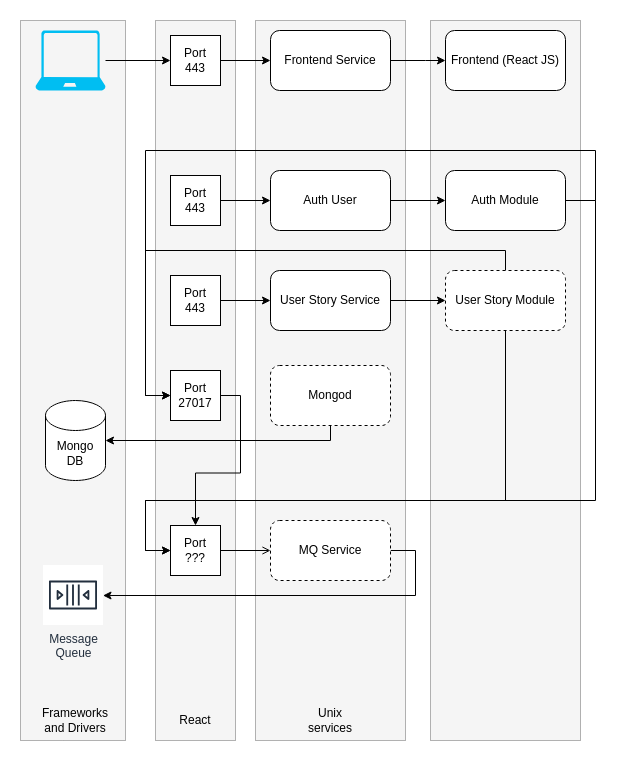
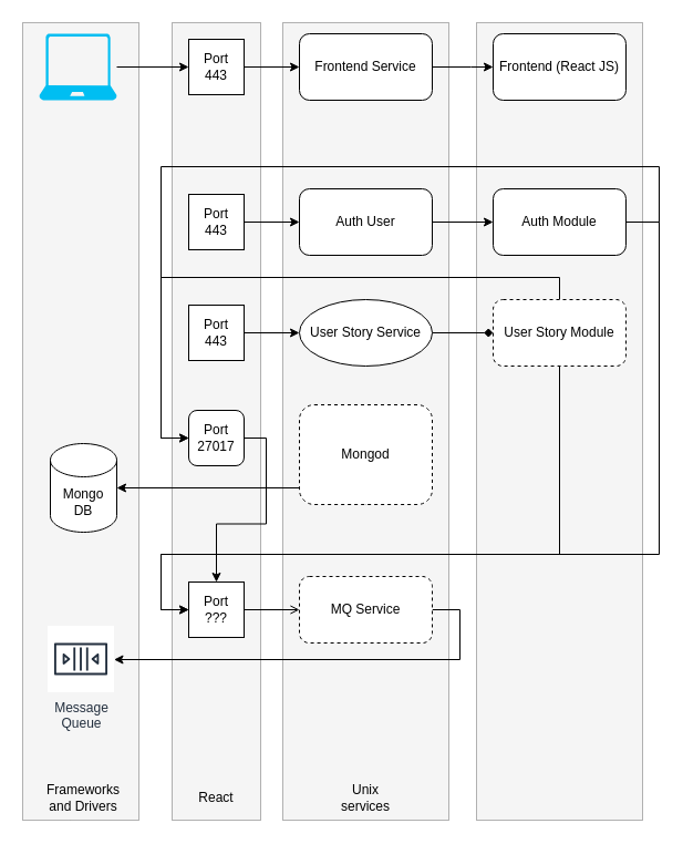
- <mxCell id="32" value="User Story Service" style="rounded=1;whiteSpace=wrap;html=1;" parent="1" vertex="1"><mxGeometry x="270" y="270" width="120" height="60" as="geometry" /></mxCell>
+ <mxCell id="32" value="User Story Service" style="ellipse;whiteSpace=wrap;html=1;" parent="1" vertex="1"><mxGeometry x="270" y="270" width="120" height="60" as="geometry" /></mxCell>
- <mxCell id="31" style="edgeStyle=orthogonalEdgeStyle;rounded=0;orthogonalLoop=1;jettySize=auto;html=1;exitX=1;exitY=0.5;exitDx=0;exitDy=0;entryX=0;entryY=0.5;entryDx=0;entryDy=0;" parent="1" source="32" target="30" edge="1"><mxGeometry relative="1" as="geometry" /></mxCell>
+ <mxCell id="31" style="edgeStyle=orthogonalEdgeStyle;rounded=0;orthogonalLoop=1;jettySize=auto;html=1;exitX=1;exitY=0.5;exitDx=0;exitDy=0;entryX=0;entryY=0.5;entryDx=0;entryDy=0;endArrow=diamond;" parent="1" source="32" target="30" edge="1"><mxGeometry relative="1" as="geometry" /></mxCell>
- <mxCell id="21" value="Port&lt;br&gt;27017" style="whiteSpace=wrap;html=1;aspect=fixed;" parent="1" vertex="1"><mxGeometry x="170" y="370" width="50" height="50" as="geometry" /></mxCell>
+ <mxCell id="21" value="Port&lt;br&gt;27017" style="whiteSpace=wrap;html=1;aspect=fixed;rounded=1;" parent="1" vertex="1"><mxGeometry x="170" y="370" width="50" height="50" as="geometry" /></mxCell>
- <mxCell id="23" value="Mongod" style="rounded=1;whiteSpace=wrap;html=1;dashed=1;" parent="1" vertex="1"><mxGeometry x="270" y="365" width="120" height="60" as="geometry" /></mxCell>
+ <mxCell id="23" value="Mongod" style="rounded=1;whiteSpace=wrap;html=1;dashed=1;" parent="1" vertex="1"><mxGeometry x="270" y="365" width="120" height="90" as="geometry" /></mxCell>
